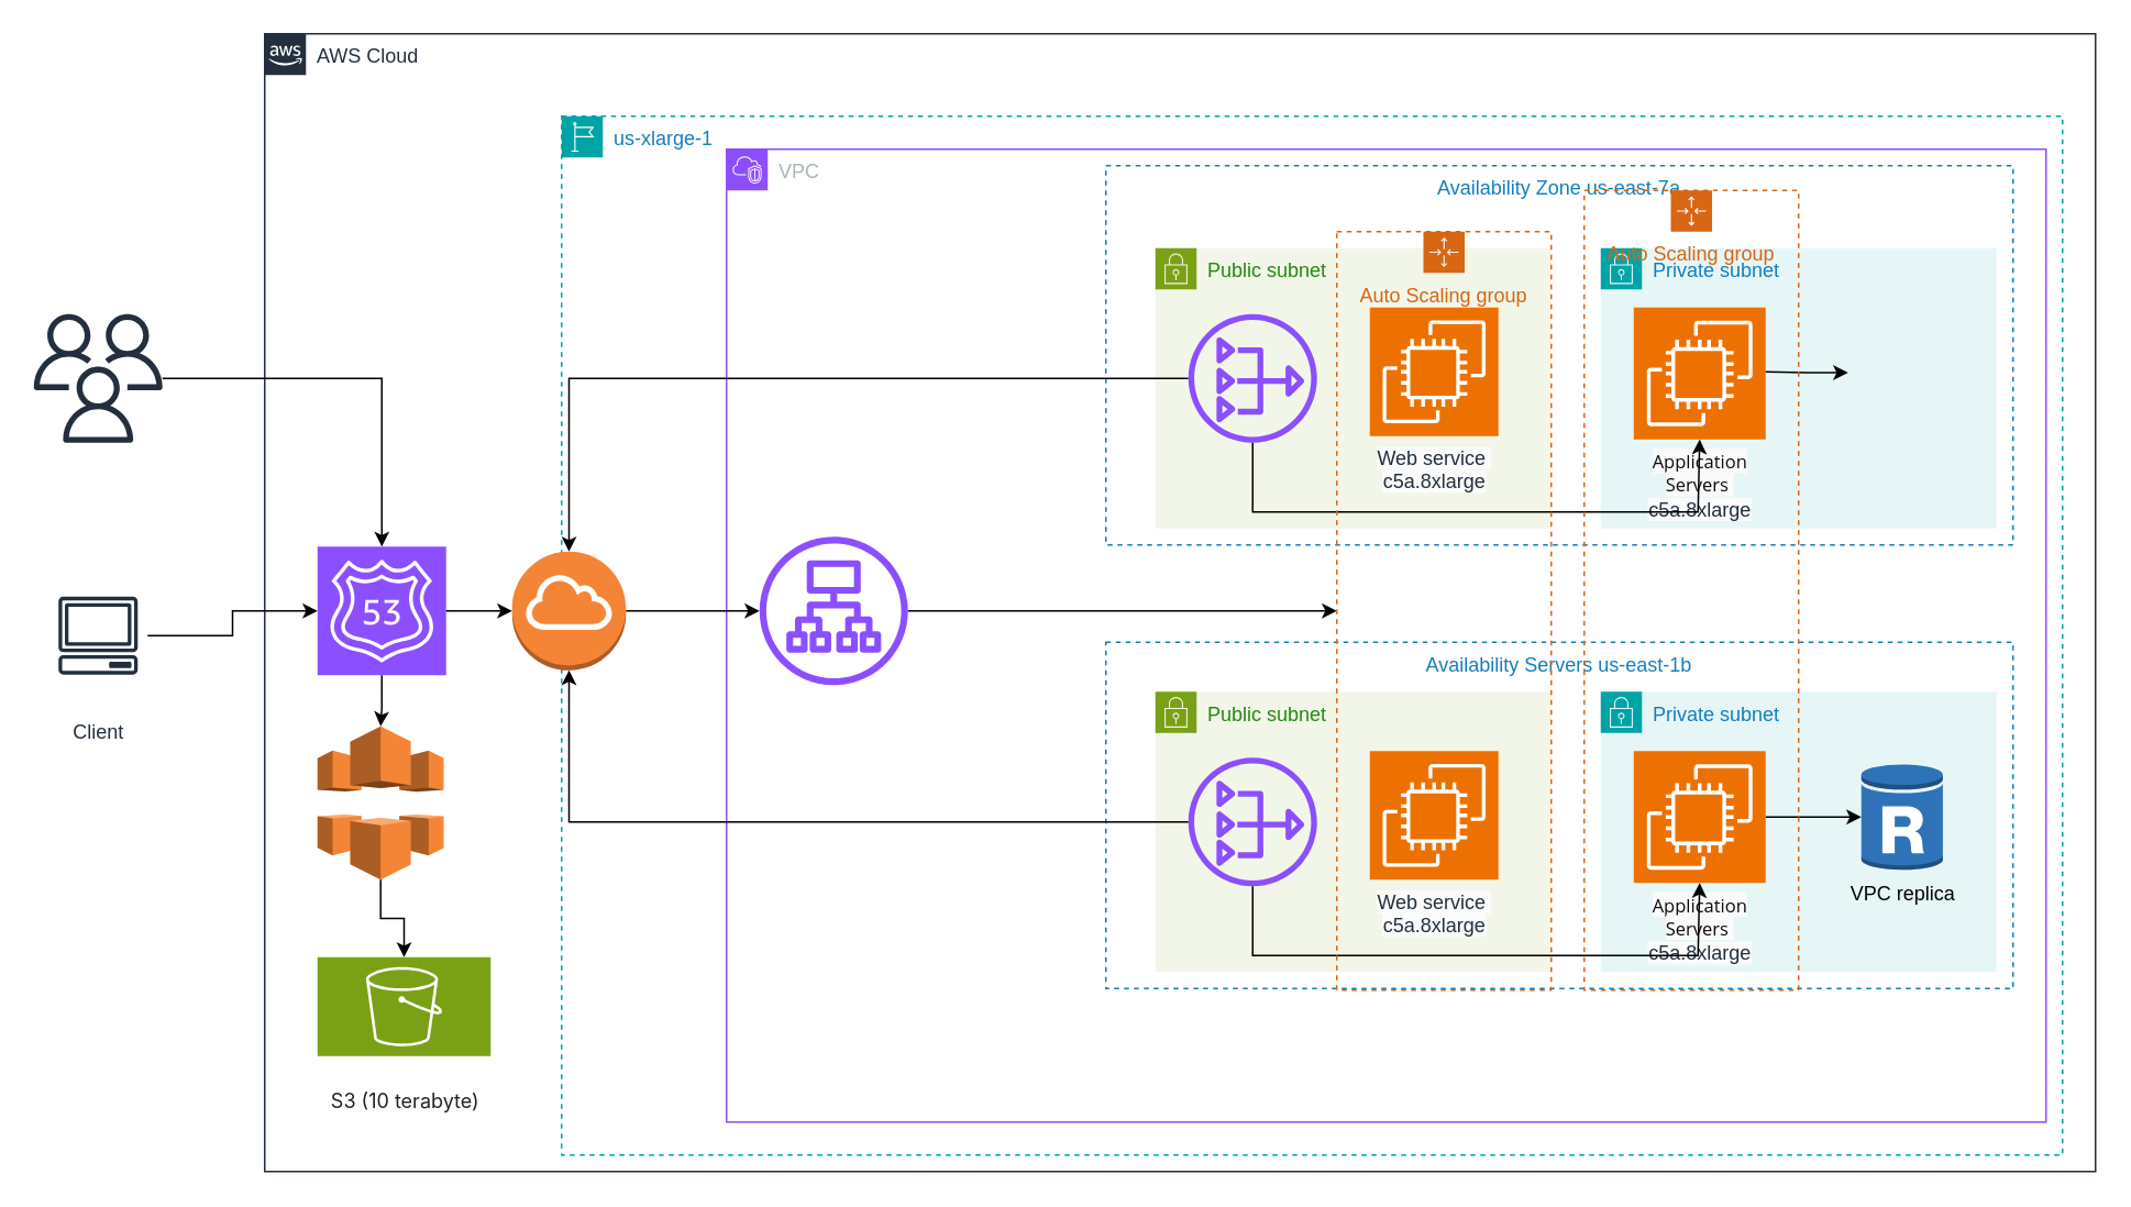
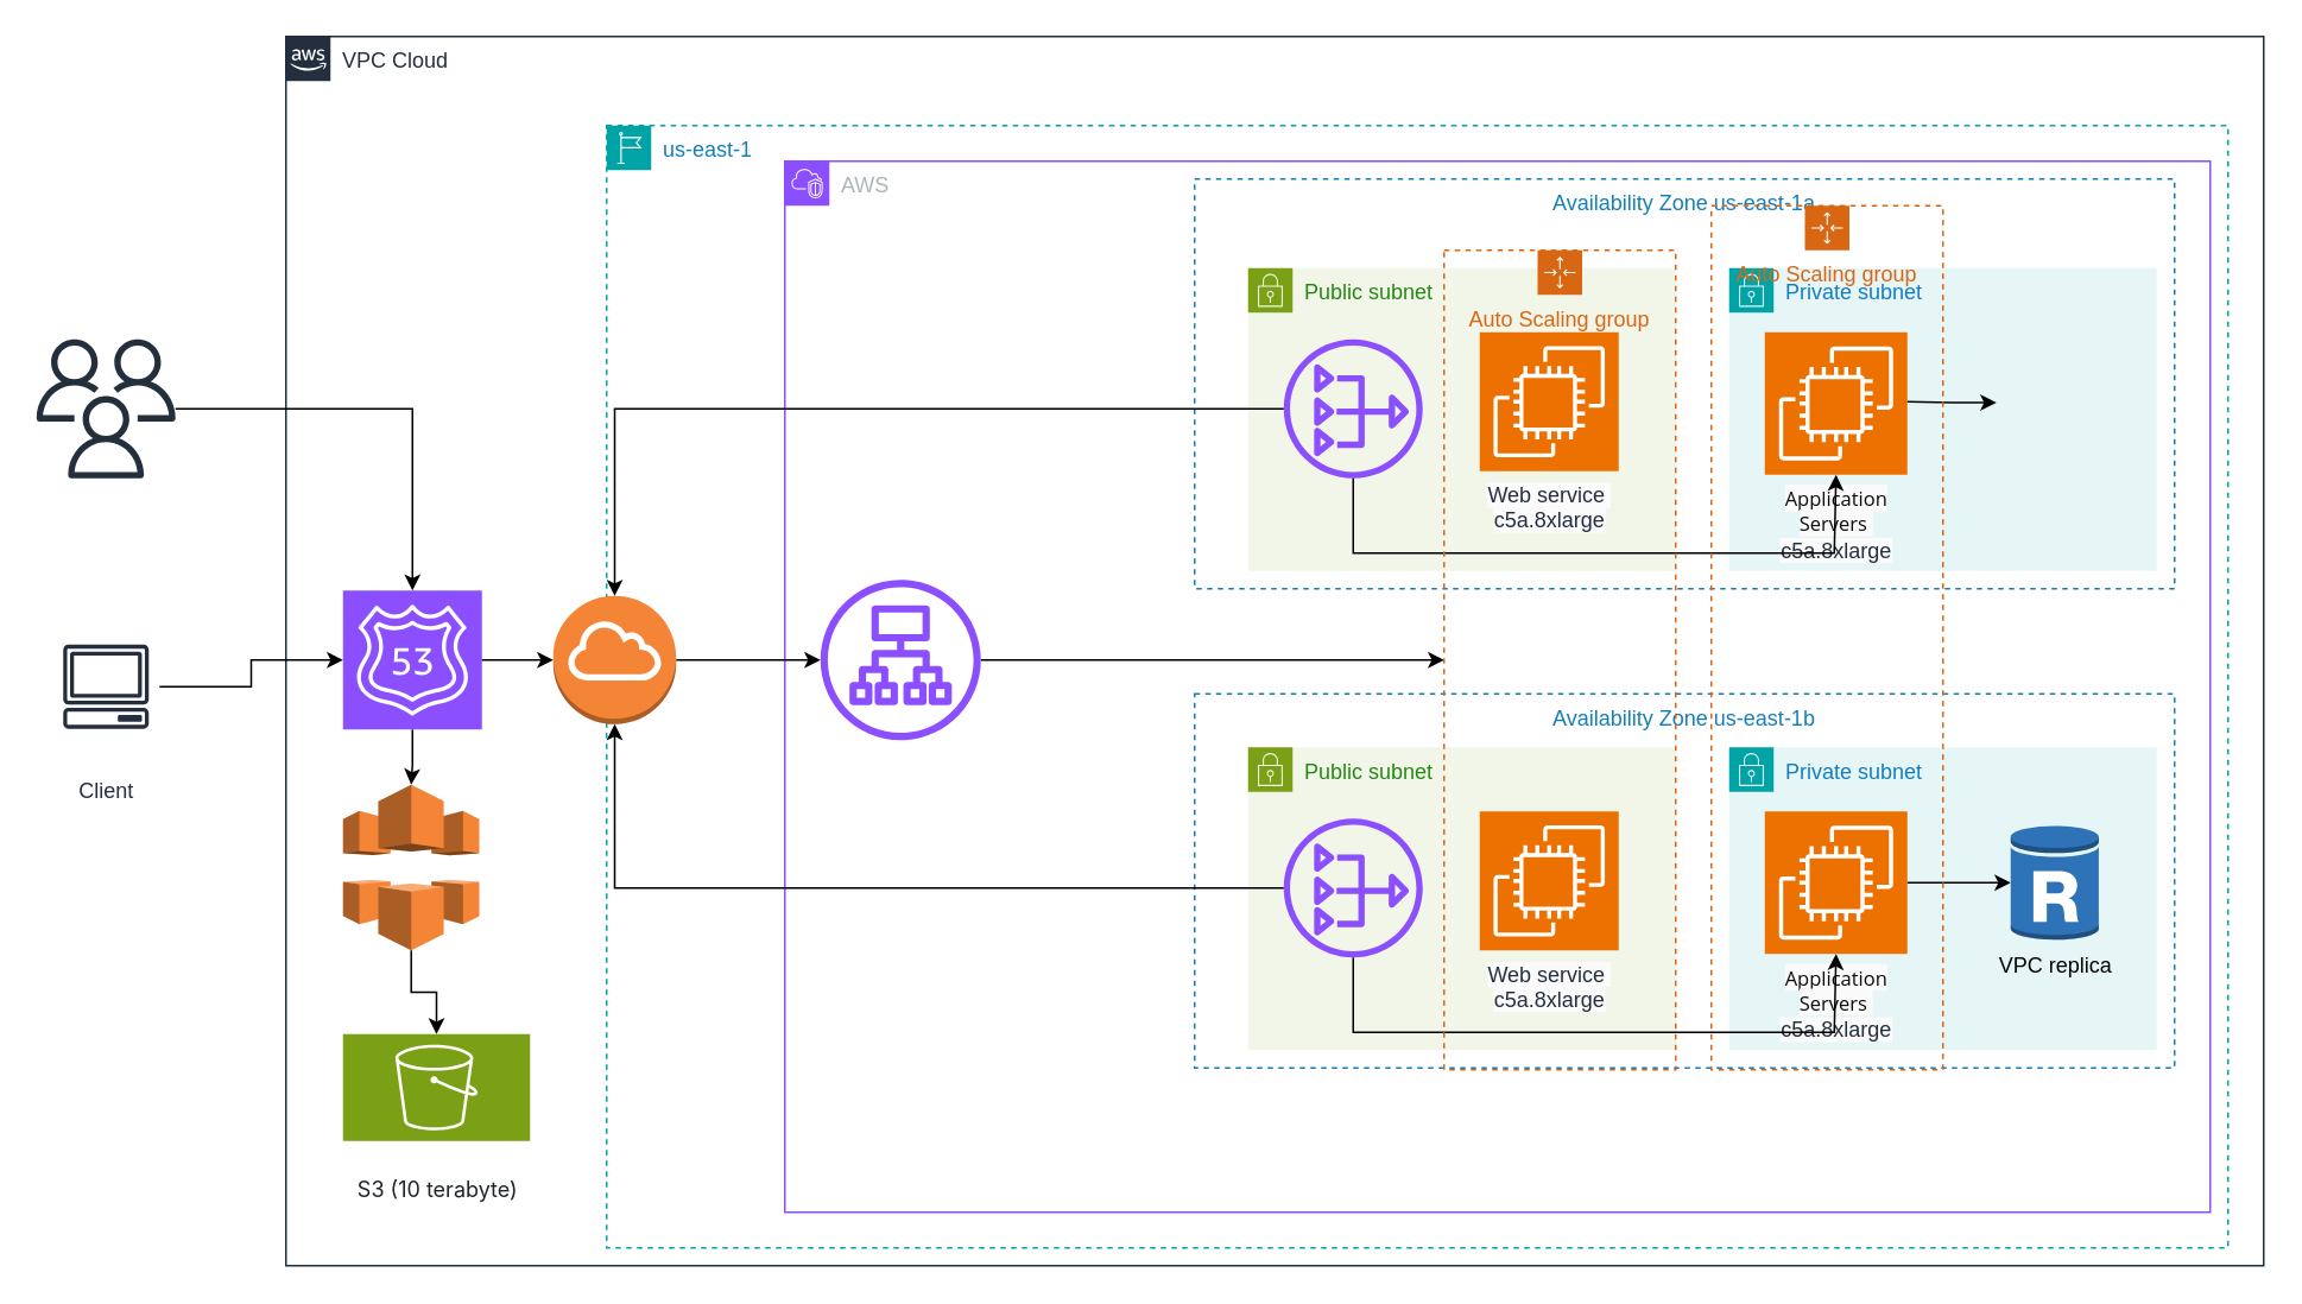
- <mxCell id="2" value="AWS Cloud" style="points=[[0,0],[0.25,0],[0.5,0],[0.75,0],[1,0],[1,0.25],[1,0.5],[1,0.75],[1,1],[0.75,1],[0.5,1],[0.25,1],[0,1],[0,0.75],[0,0.5],[0,0.25]];outlineConnect=0;gradientColor=none;html=1;whiteSpace=wrap;fontSize=12;fontStyle=0;container=1;pointerEvents=0;collapsible=0;recursiveResize=0;shape=mxgraph.aws4.group;grIcon=mxgraph.aws4.group_aws_cloud_alt;strokeColor=#232F3E;fillColor=none;verticalAlign=top;align=left;spacingLeft=30;fontColor=#232F3E;dashed=0;" vertex="1" parent="1"><mxGeometry x="160" y="20" width="1110" height="690" as="geometry" /></mxCell>
+ <mxCell id="2" value="VPC Cloud" style="points=[[0,0],[0.25,0],[0.5,0],[0.75,0],[1,0],[1,0.25],[1,0.5],[1,0.75],[1,1],[0.75,1],[0.5,1],[0.25,1],[0,1],[0,0.75],[0,0.5],[0,0.25]];outlineConnect=0;gradientColor=none;html=1;whiteSpace=wrap;fontSize=12;fontStyle=0;container=1;pointerEvents=0;collapsible=0;recursiveResize=0;shape=mxgraph.aws4.group;grIcon=mxgraph.aws4.group_aws_cloud_alt;strokeColor=#232F3E;fillColor=none;verticalAlign=top;align=left;spacingLeft=30;fontColor=#232F3E;dashed=0;" vertex="1" parent="1"><mxGeometry x="160" y="20" width="1110" height="690" as="geometry" /></mxCell>
- <mxCell id="3" value="us-xlarge-1" style="points=[[0,0],[0.25,0],[0.5,0],[0.75,0],[1,0],[1,0.25],[1,0.5],[1,0.75],[1,1],[0.75,1],[0.5,1],[0.25,1],[0,1],[0,0.75],[0,0.5],[0,0.25]];outlineConnect=0;gradientColor=none;html=1;whiteSpace=wrap;fontSize=12;fontStyle=0;container=1;pointerEvents=0;collapsible=0;recursiveResize=0;shape=mxgraph.aws4.group;grIcon=mxgraph.aws4.group_region;strokeColor=#00A4A6;fillColor=none;verticalAlign=top;align=left;spacingLeft=30;fontColor=#147EBA;dashed=1;" vertex="1" parent="2"><mxGeometry x="180" y="50" width="910" height="630" as="geometry" /></mxCell>
+ <mxCell id="3" value="us-east-1" style="points=[[0,0],[0.25,0],[0.5,0],[0.75,0],[1,0],[1,0.25],[1,0.5],[1,0.75],[1,1],[0.75,1],[0.5,1],[0.25,1],[0,1],[0,0.75],[0,0.5],[0,0.25]];outlineConnect=0;gradientColor=none;html=1;whiteSpace=wrap;fontSize=12;fontStyle=0;container=1;pointerEvents=0;collapsible=0;recursiveResize=0;shape=mxgraph.aws4.group;grIcon=mxgraph.aws4.group_region;strokeColor=#00A4A6;fillColor=none;verticalAlign=top;align=left;spacingLeft=30;fontColor=#147EBA;dashed=1;" vertex="1" parent="2"><mxGeometry x="180" y="50" width="910" height="630" as="geometry" /></mxCell>
- <mxCell id="4" value="VPC" style="points=[[0,0],[0.25,0],[0.5,0],[0.75,0],[1,0],[1,0.25],[1,0.5],[1,0.75],[1,1],[0.75,1],[0.5,1],[0.25,1],[0,1],[0,0.75],[0,0.5],[0,0.25]];outlineConnect=0;gradientColor=none;html=1;whiteSpace=wrap;fontSize=12;fontStyle=0;container=1;pointerEvents=0;collapsible=0;recursiveResize=0;shape=mxgraph.aws4.group;grIcon=mxgraph.aws4.group_vpc2;strokeColor=#8C4FFF;fillColor=none;verticalAlign=top;align=left;spacingLeft=30;fontColor=#AAB7B8;dashed=0;" vertex="1" parent="3"><mxGeometry x="100" y="20" width="800" height="590" as="geometry" /></mxCell>
+ <mxCell id="4" value="AWS" style="points=[[0,0],[0.25,0],[0.5,0],[0.75,0],[1,0],[1,0.25],[1,0.5],[1,0.75],[1,1],[0.75,1],[0.5,1],[0.25,1],[0,1],[0,0.75],[0,0.5],[0,0.25]];outlineConnect=0;gradientColor=none;html=1;whiteSpace=wrap;fontSize=12;fontStyle=0;container=1;pointerEvents=0;collapsible=0;recursiveResize=0;shape=mxgraph.aws4.group;grIcon=mxgraph.aws4.group_vpc2;strokeColor=#8C4FFF;fillColor=none;verticalAlign=top;align=left;spacingLeft=30;fontColor=#AAB7B8;dashed=0;" vertex="1" parent="3"><mxGeometry x="100" y="20" width="800" height="590" as="geometry" /></mxCell>
- <mxCell id="7" value="Availability Zone us-east-7a" style="fillColor=none;strokeColor=#147EBA;dashed=1;verticalAlign=top;fontStyle=0;fontColor=#147EBA;whiteSpace=wrap;html=1;" vertex="1" parent="4"><mxGeometry x="230" y="10" width="550" height="230" as="geometry" /></mxCell>
+ <mxCell id="7" value="Availability Zone us-east-1a" style="fillColor=none;strokeColor=#147EBA;dashed=1;verticalAlign=top;fontStyle=0;fontColor=#147EBA;whiteSpace=wrap;html=1;" vertex="1" parent="4"><mxGeometry x="230" y="10" width="550" height="230" as="geometry" /></mxCell>
- <mxCell id="15" value="Availability Servers us-east-1b" style="fillColor=none;strokeColor=#147EBA;dashed=1;verticalAlign=top;fontStyle=0;fontColor=#147EBA;whiteSpace=wrap;html=1;" vertex="1" parent="4"><mxGeometry x="230" y="299" width="550" height="210" as="geometry" /></mxCell>
+ <mxCell id="15" value="Availability Zone us-east-1b" style="fillColor=none;strokeColor=#147EBA;dashed=1;verticalAlign=top;fontStyle=0;fontColor=#147EBA;whiteSpace=wrap;html=1;" vertex="1" parent="4"><mxGeometry x="230" y="299" width="550" height="210" as="geometry" /></mxCell>
